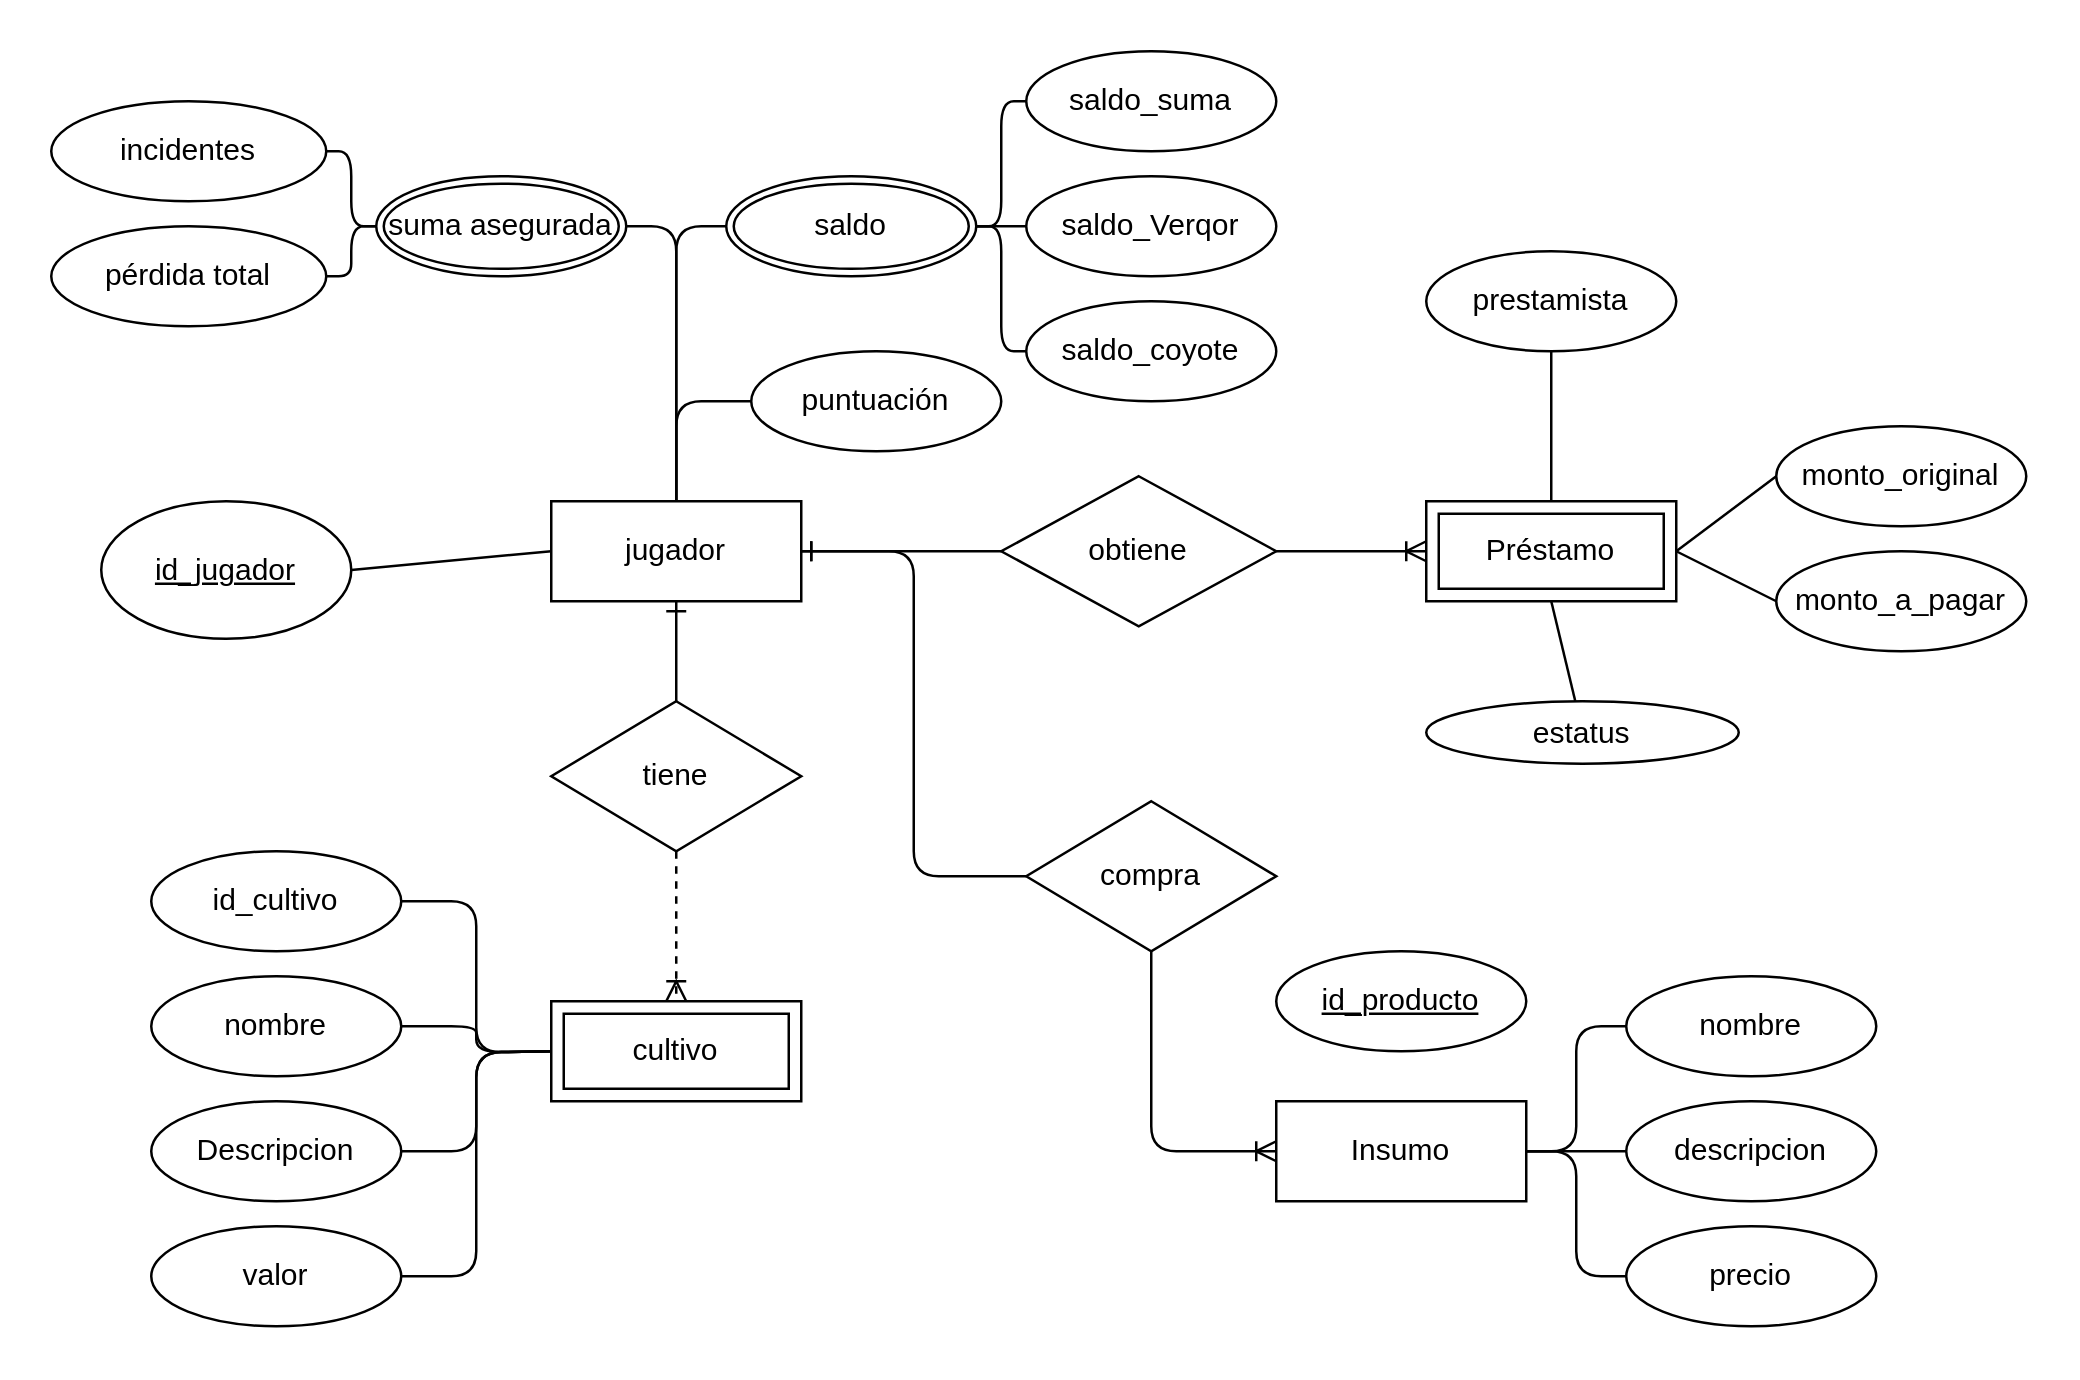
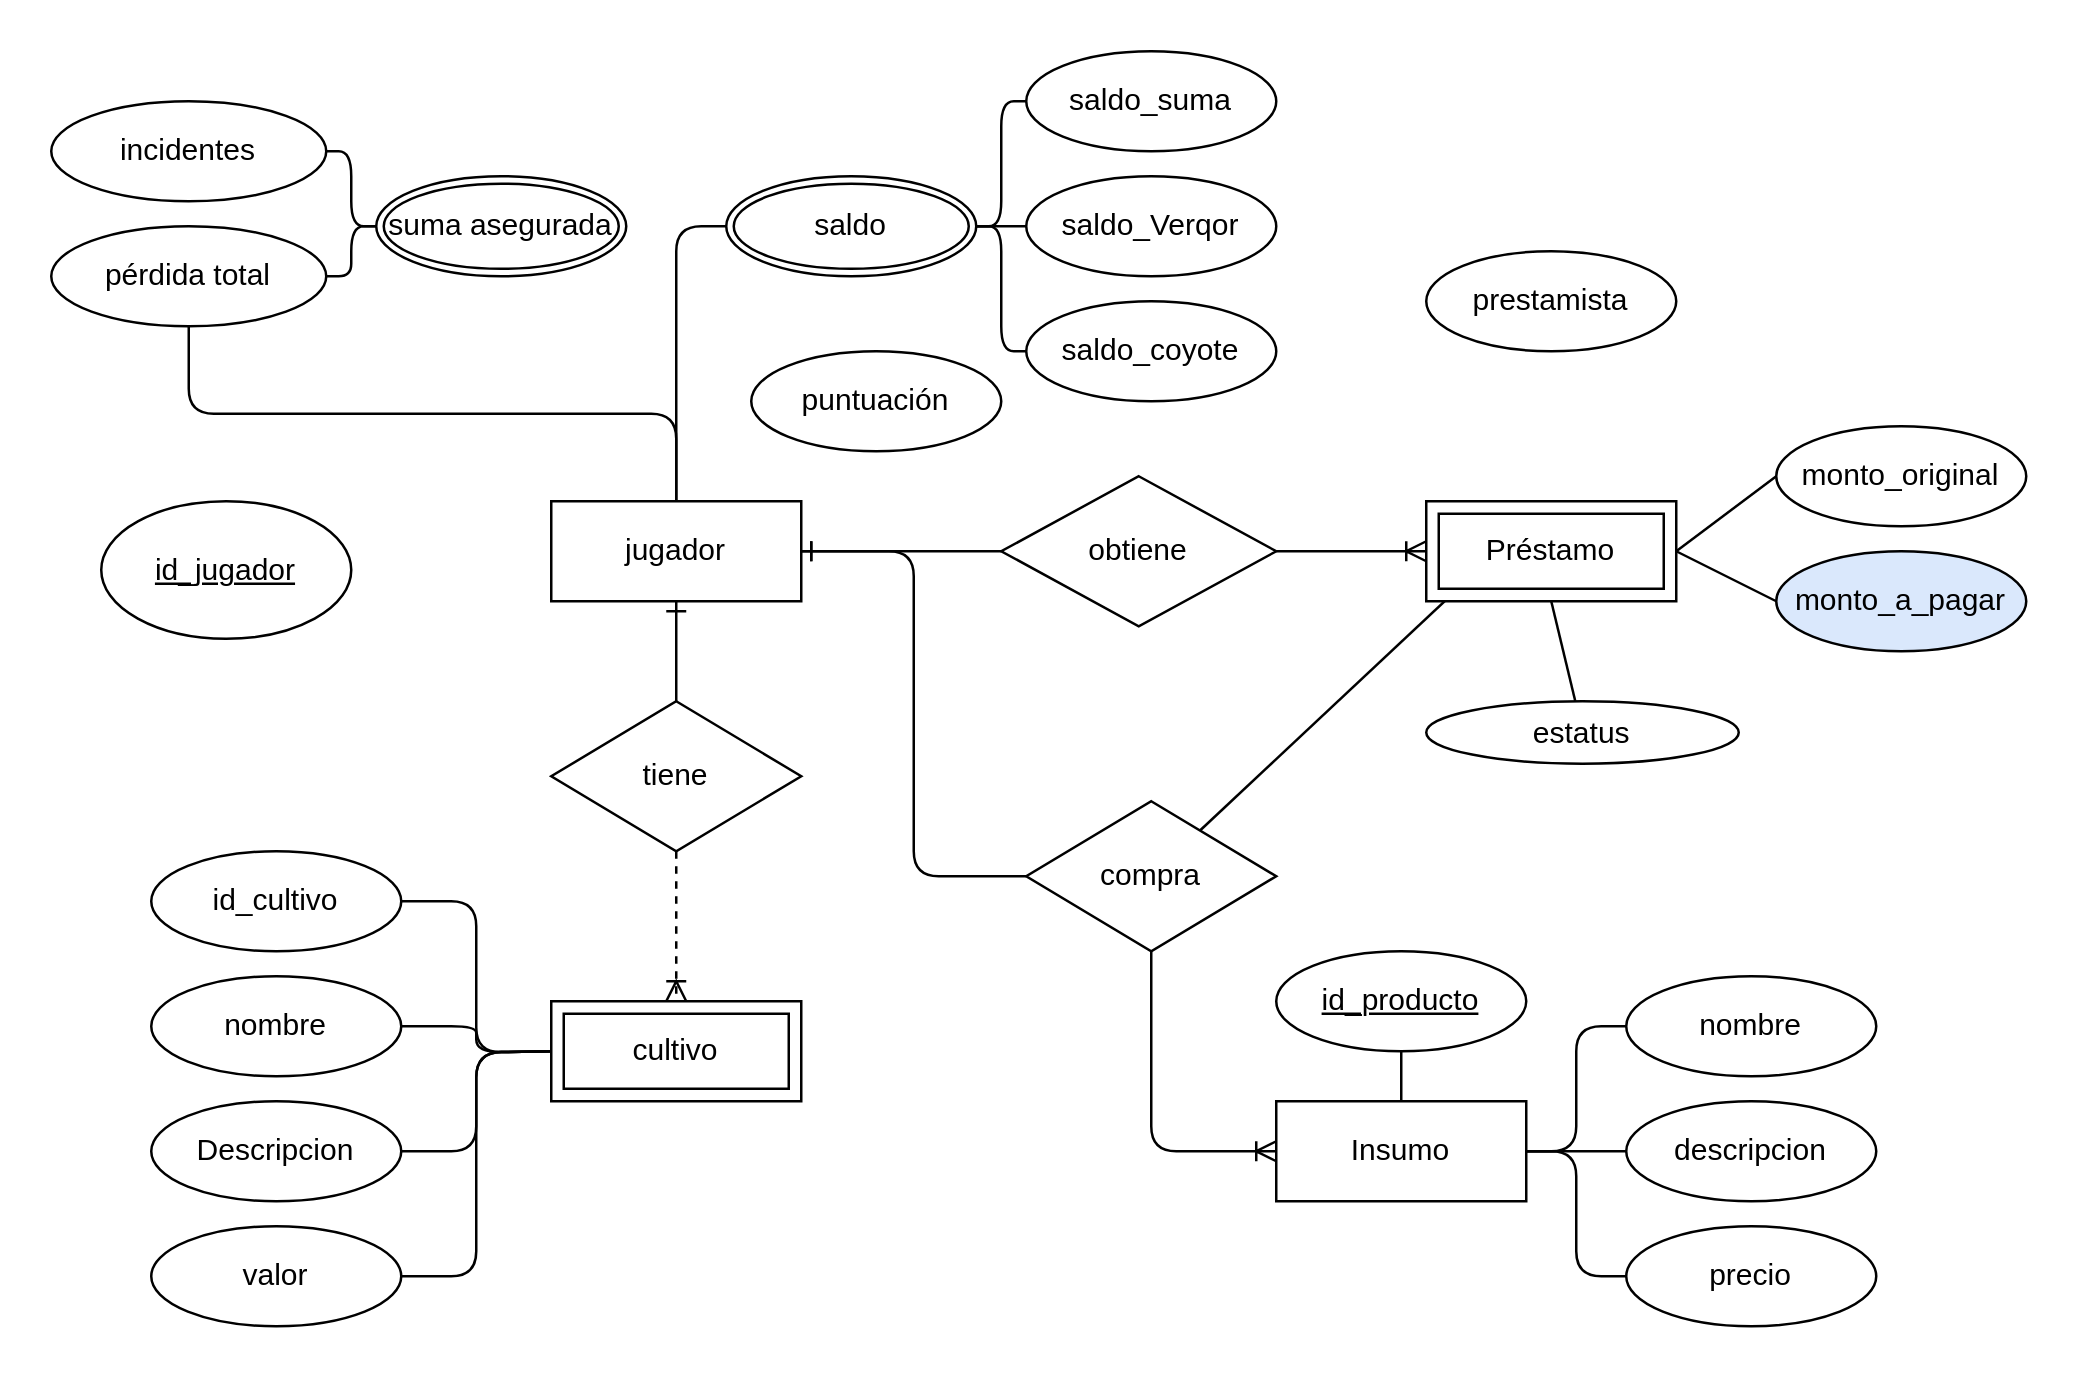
- <mxCell id="4" style="edgeStyle=orthogonalEdgeStyle;html=1;exitX=0.5;exitY=0;exitDx=0;exitDy=0;entryX=1;entryY=0.5;entryDx=0;entryDy=0;endArrow=none;endFill=0;" edge="1" parent="1" source="6" target="35"><mxGeometry relative="1" as="geometry"><mxPoint x="190" y="220" as="targetPoint" /></mxGeometry></mxCell>
- <mxCell id="5" style="edgeStyle=orthogonalEdgeStyle;html=1;exitX=0.5;exitY=0;exitDx=0;exitDy=0;entryX=0;entryY=0.5;entryDx=0;entryDy=0;endArrow=none;endFill=0;" edge="1" parent="1" source="6" target="48"><mxGeometry relative="1" as="geometry" /></mxCell>
+ <mxCell id="5" style="edgeStyle=orthogonalEdgeStyle;html=1;exitX=0.5;exitY=0;exitDx=0;exitDy=0;endArrow=none;endFill=0;" edge="1" parent="1" source="6" target="11"><mxGeometry relative="1" as="geometry" /></mxCell>
- <mxCell id="23" style="edgeStyle=none;html=1;exitX=0.5;exitY=0;exitDx=0;exitDy=0;endArrow=none;endFill=0;" parent="1" source="27" target="28" edge="1"><mxGeometry relative="1" as="geometry" /></mxCell>
+ <mxCell id="23" style="edgeStyle=none;html=1;exitX=0.5;exitY=0;exitDx=0;exitDy=0;endArrow=none;endFill=0;" parent="1" source="27" target="49" edge="1"><mxGeometry relative="1" as="geometry" /></mxCell>
- <mxCell id="3" style="edgeStyle=none;html=1;exitX=0;exitY=0.5;exitDx=0;exitDy=0;entryX=1;entryY=0.5;entryDx=0;entryDy=0;endArrow=none;endFill=0;" edge="1" parent="1" source="6" target="7"><mxGeometry relative="1" as="geometry" /></mxCell>
- <mxCell id="31" value="monto_a_pagar" style="ellipse;whiteSpace=wrap;html=1;align=center;" parent="1" vertex="1"><mxGeometry x="710" y="220" width="100" height="40" as="geometry" /></mxCell>
+ <mxCell id="31" value="monto_a_pagar" style="ellipse;whiteSpace=wrap;html=1;align=center;fillColor=#dae8fc;" parent="1" vertex="1"><mxGeometry x="710" y="220" width="100" height="40" as="geometry" /></mxCell>
+ <mxCell id="18" style="edgeStyle=orthogonalEdgeStyle;html=1;exitX=0.5;exitY=1;exitDx=0;exitDy=0;entryX=0.5;entryY=0;entryDx=0;entryDy=0;endArrow=none;endFill=0;" edge="1" parent="1" source="19" target="16"><mxGeometry relative="1" as="geometry" /></mxCell>
